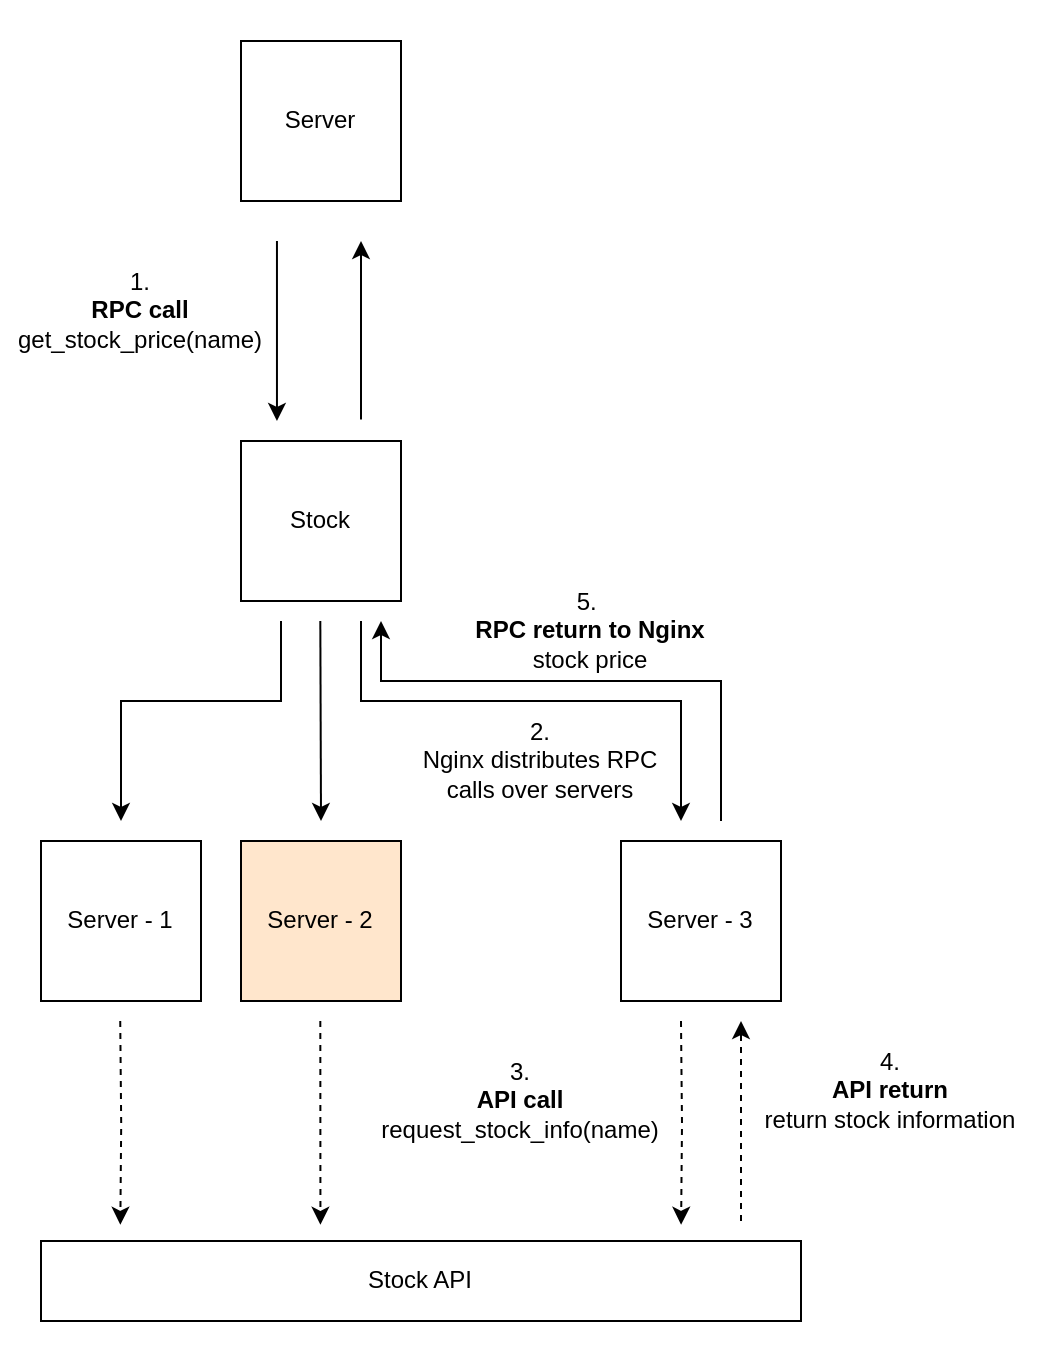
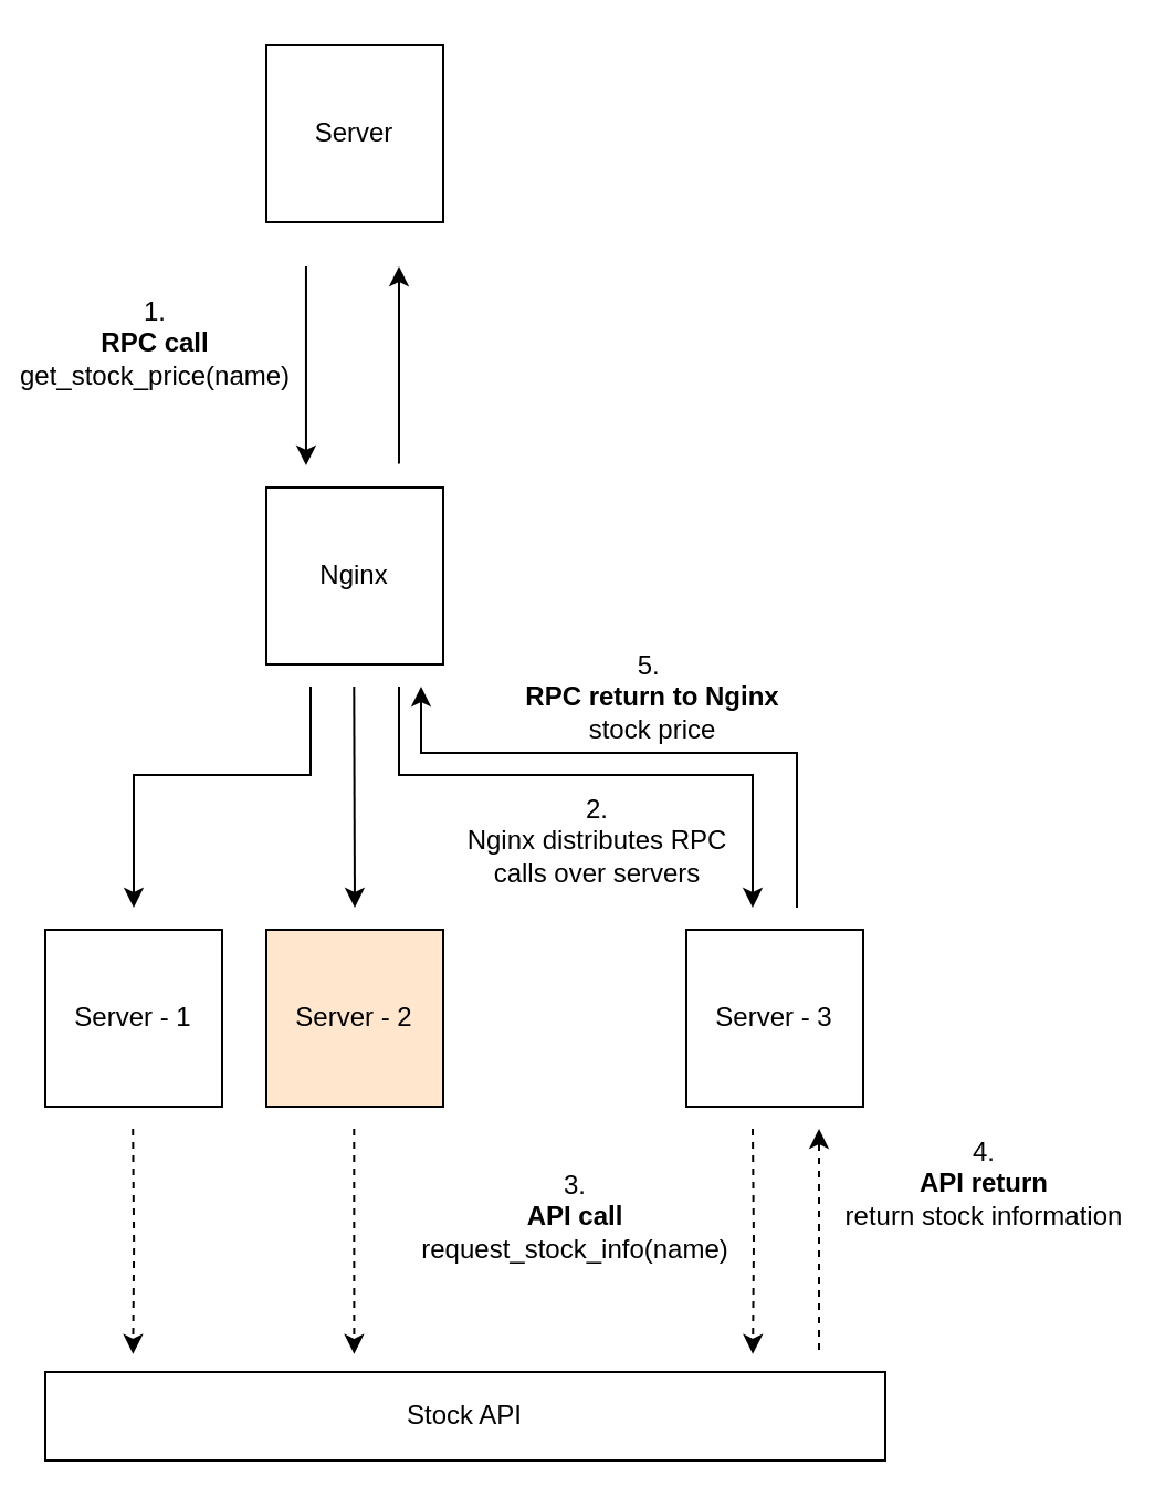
- <mxCell id="5" value="Stock" style="rounded=0;whiteSpace=wrap;html=1;" parent="1" vertex="1"><mxGeometry x="120" y="220" width="80" height="80" as="geometry" /></mxCell>
+ <mxCell id="5" value="Nginx" style="rounded=0;whiteSpace=wrap;html=1;" parent="1" vertex="1"><mxGeometry x="120" y="220" width="80" height="80" as="geometry" /></mxCell>
- <mxCell id="22" value="4.&lt;br&gt;&lt;b&gt;API return&lt;/b&gt; &lt;br&gt;return stock information" style="text;html=1;strokeColor=none;fillColor=none;align=center;verticalAlign=middle;whiteSpace=wrap;rounded=0;" parent="1" vertex="1"><mxGeometry x="380" y="530" width="130" height="30" as="geometry" /></mxCell>
+ <mxCell id="22" value="4.&lt;br&gt;&lt;b&gt;API return&lt;/b&gt; &lt;br&gt;return stock information" style="text;html=1;strokeColor=none;fillColor=none;align=center;verticalAlign=middle;whiteSpace=wrap;rounded=0;" parent="1" vertex="1"><mxGeometry x="380" y="520" width="130" height="30" as="geometry" /></mxCell>
